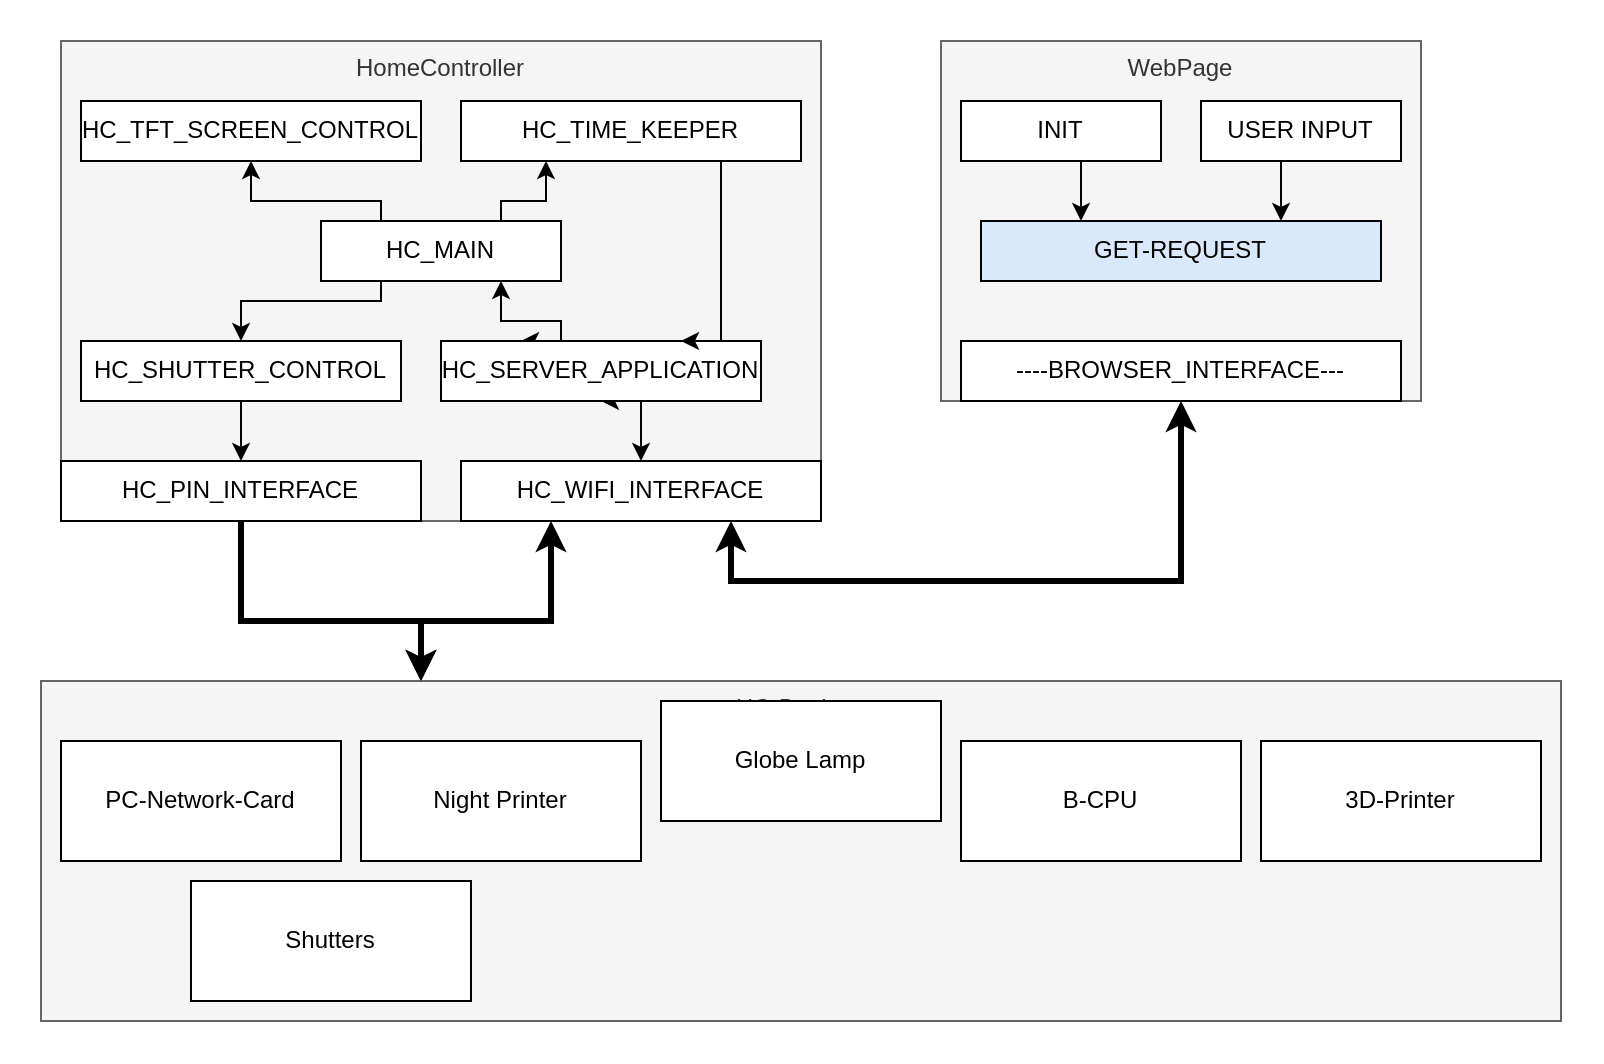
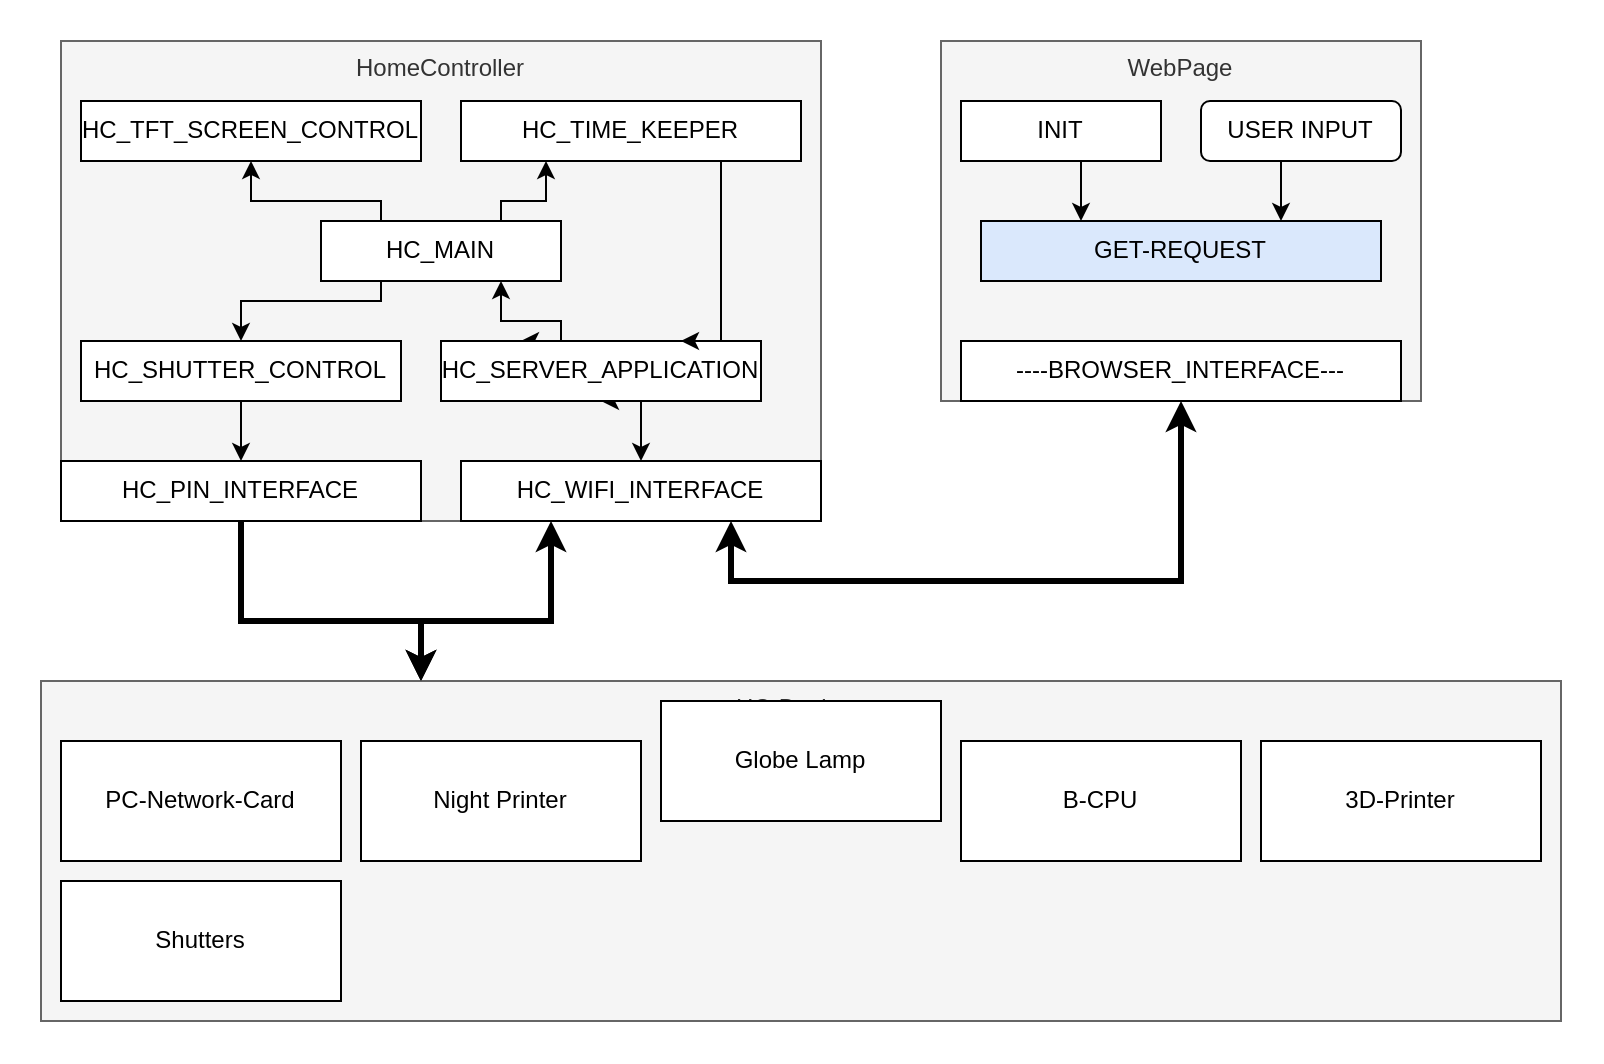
- <mxCell id="19" value="USER INPUT" style="rounded=0;whiteSpace=wrap;html=1;align=center;verticalAlign=middle;" vertex="1" parent="1"><mxGeometry x="600" y="50" width="100" height="30" as="geometry" /></mxCell>
+ <mxCell id="19" value="USER INPUT" style="whiteSpace=wrap;html=1;align=center;verticalAlign=middle;rounded=1;" vertex="1" parent="1"><mxGeometry x="600" y="50" width="100" height="30" as="geometry" /></mxCell>
- <mxCell id="34" value="Shutters" style="rounded=0;whiteSpace=wrap;html=1;align=center;verticalAlign=middle;" vertex="1" parent="1"><mxGeometry x="95" y="440" width="140" height="60" as="geometry" /></mxCell>
+ <mxCell id="34" value="Shutters" style="rounded=0;whiteSpace=wrap;html=1;align=center;verticalAlign=middle;" vertex="1" parent="1"><mxGeometry x="30" y="440" width="140" height="60" as="geometry" /></mxCell>
